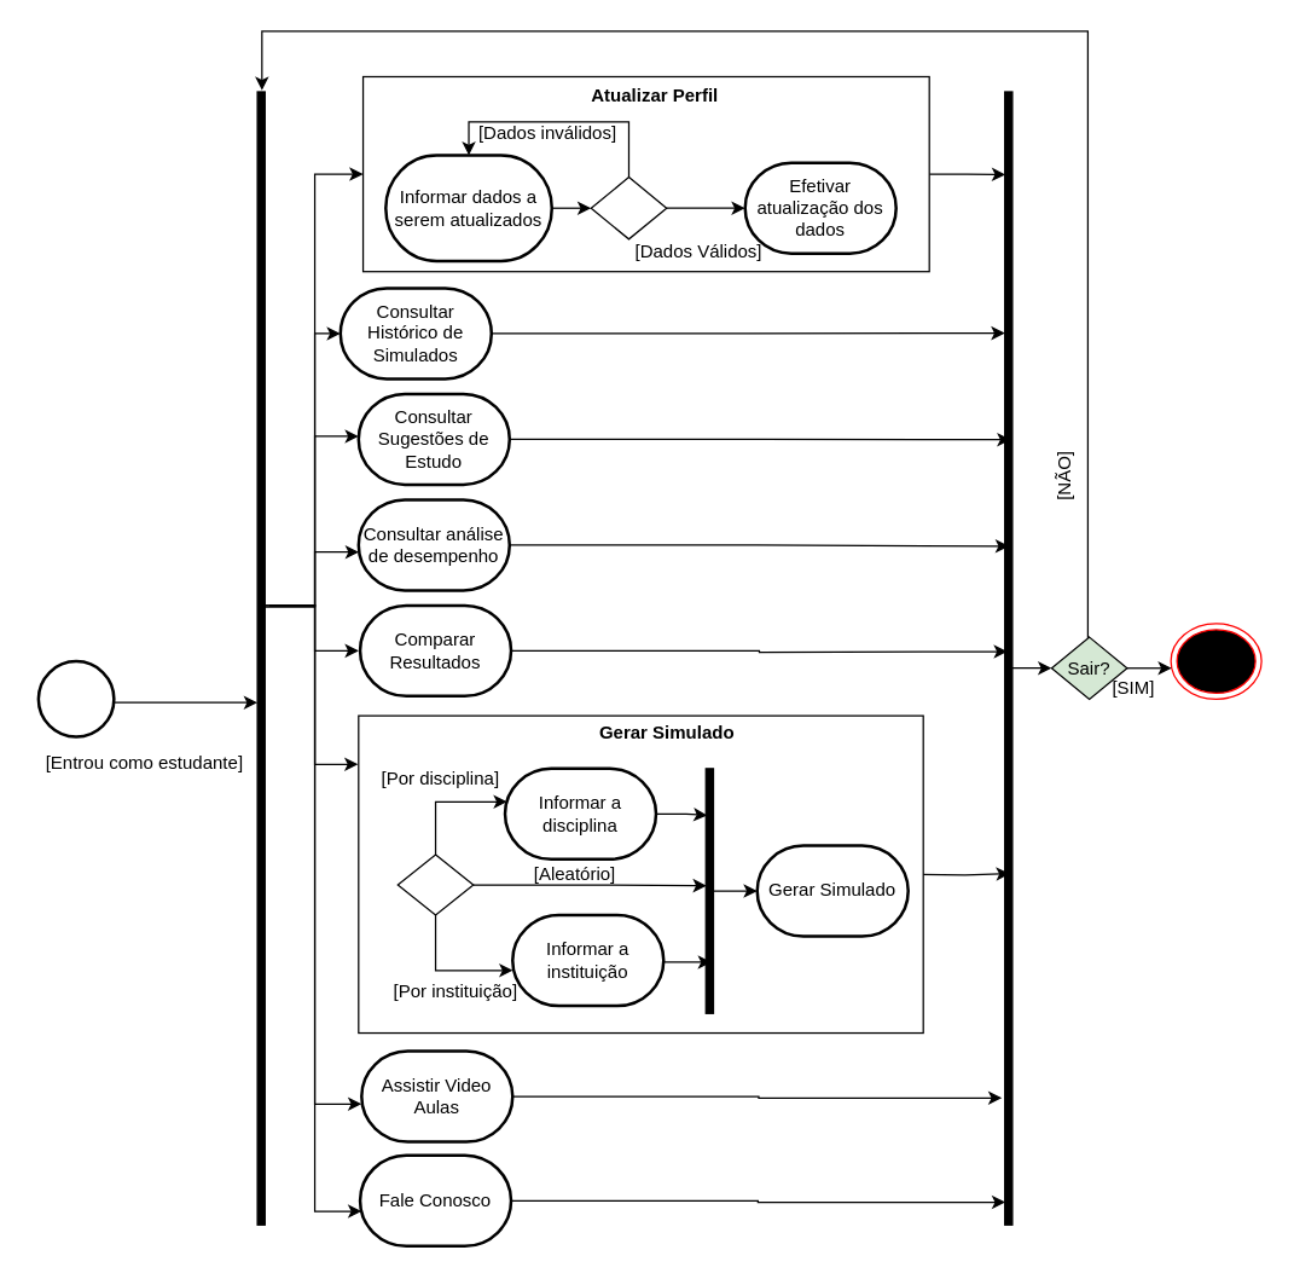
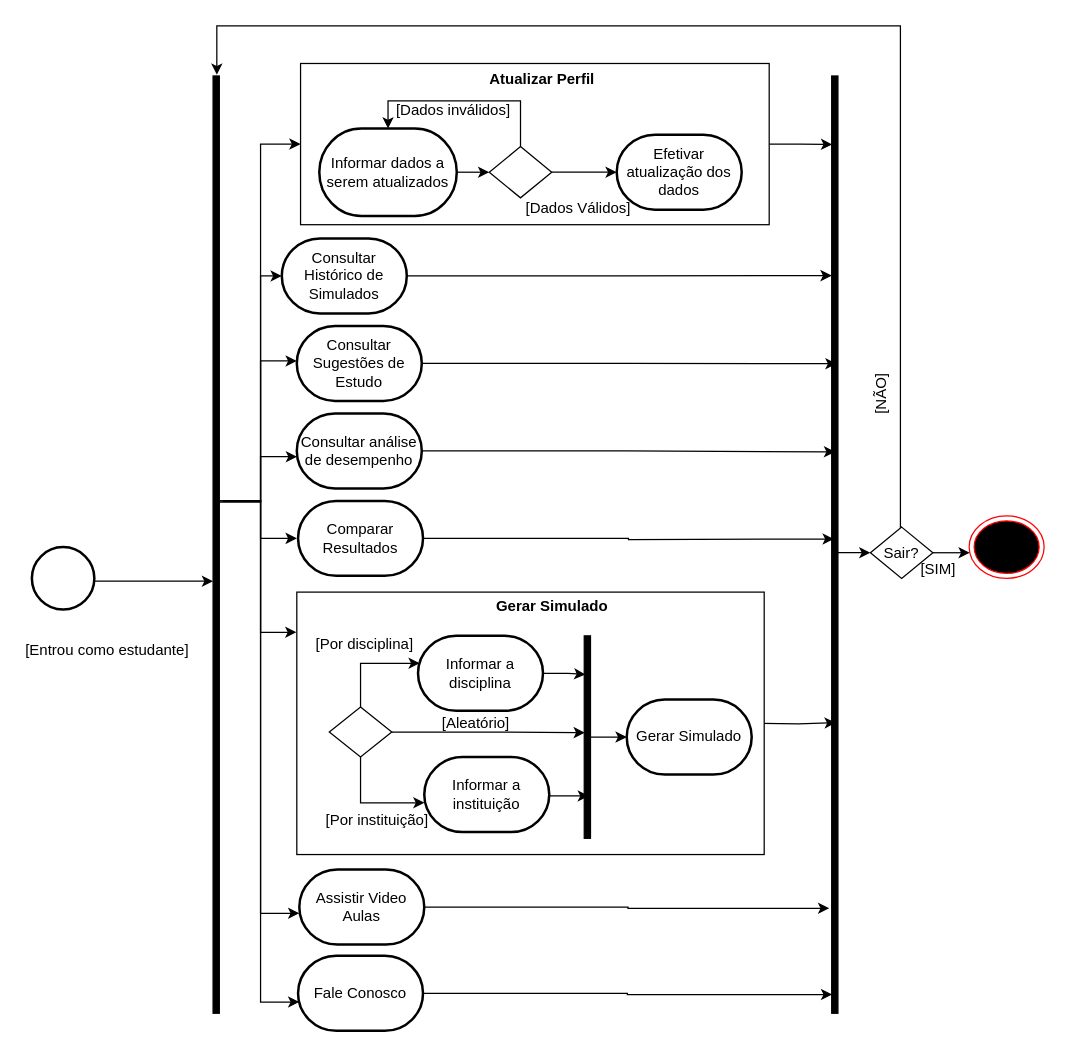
- <mxCell id="59" value="Sair?" style="rhombus;whiteSpace=wrap;html=1;fillColor=#d5e8d4;" parent="1" vertex="1"><mxGeometry x="696" y="421" width="50" height="41" as="geometry" /></mxCell>
+ <mxCell id="59" value="Sair?" style="rhombus;whiteSpace=wrap;html=1;" parent="1" vertex="1"><mxGeometry x="696" y="421" width="50" height="41" as="geometry" /></mxCell>
- <mxCell id="54" value="[Entrou como estudante]" style="text;html=1;align=center;verticalAlign=middle;resizable=0;points=[];autosize=1;strokeColor=none;fillColor=none;" parent="1" vertex="1"><mxGeometry x="20" y="490" width="150" height="30" as="geometry" /></mxCell>
+ <mxCell id="54" value="[Entrou como estudante]" style="text;html=1;align=center;verticalAlign=middle;resizable=0;points=[];autosize=1;strokeColor=none;fillColor=none;" parent="1" vertex="1"><mxGeometry x="10" y="505" width="150" height="30" as="geometry" /></mxCell>
